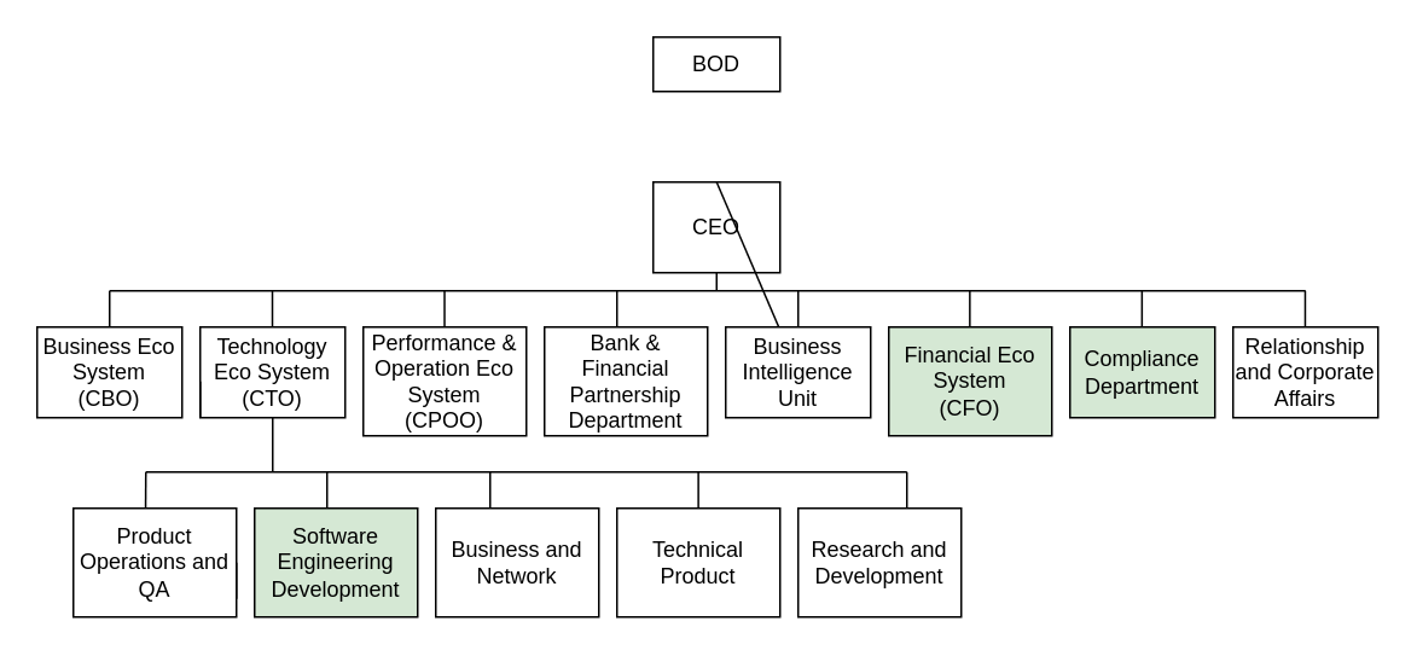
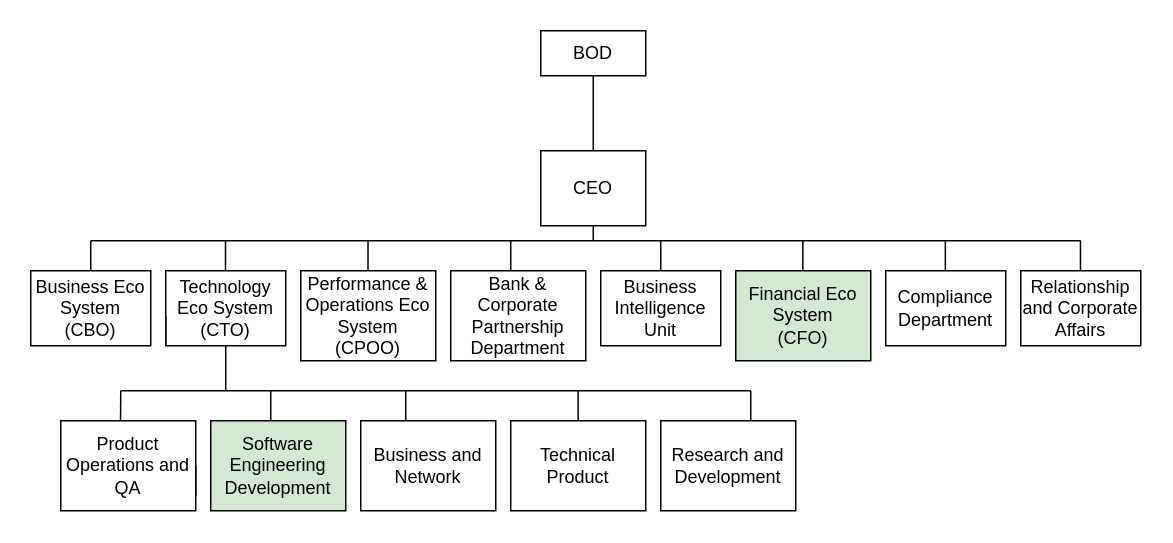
- <mxCell id="10" value="" style="endArrow=none;html=1;rounded=0;exitX=0.5;exitY=0;exitDx=0;exitDy=0;" edge="1" parent="1" source="3" target="4"><mxGeometry width="50" height="50" relative="1" as="geometry"><mxPoint x="70" y="50" as="sourcePoint" /><mxPoint x="120" y="0" as="targetPoint" /></mxGeometry></mxCell>
+ <mxCell id="10" value="" style="endArrow=none;html=1;rounded=0;exitX=0.5;exitY=0;exitDx=0;exitDy=0;entryX=0.5;entryY=1;entryDx=0;entryDy=0;" edge="1" parent="1" source="3" target="2"><mxGeometry width="50" height="50" relative="1" as="geometry"><mxPoint x="70" y="50" as="sourcePoint" /><mxPoint x="120" y="0" as="targetPoint" /></mxGeometry></mxCell>
- <mxCell id="5" value="Compliance&lt;div&gt;Department&lt;/div&gt;" style="rounded=0;whiteSpace=wrap;html=1;fillColor=#d5e8d4;" vertex="1" parent="1"><mxGeometry x="590" y="180" width="80" height="50" as="geometry" /></mxCell>
+ <mxCell id="5" value="Compliance&lt;div&gt;Department&lt;/div&gt;" style="rounded=0;whiteSpace=wrap;html=1;" vertex="1" parent="1"><mxGeometry x="590" y="180" width="80" height="50" as="geometry" /></mxCell>
- <mxCell id="7" value="Performance &amp;amp; Operation Eco System&lt;div&gt;(CPOO)&lt;/div&gt;" style="rounded=0;whiteSpace=wrap;html=1;" vertex="1" parent="1"><mxGeometry x="200" y="180" width="90" height="60" as="geometry" /></mxCell>
+ <mxCell id="7" value="Performance &amp;amp; Operations Eco System&lt;div&gt;(CPOO)&lt;/div&gt;" style="rounded=0;whiteSpace=wrap;html=1;" vertex="1" parent="1"><mxGeometry x="200" y="180" width="90" height="60" as="geometry" /></mxCell>
- <mxCell id="11" value="Bank &amp;amp; Financial Partnership Department" style="rounded=0;whiteSpace=wrap;html=1;" vertex="1" parent="1"><mxGeometry x="300" y="180" width="90" height="60" as="geometry" /></mxCell>
+ <mxCell id="11" value="Bank &amp;amp; Corporate Partnership Department" style="rounded=0;whiteSpace=wrap;html=1;" vertex="1" parent="1"><mxGeometry x="300" y="180" width="90" height="60" as="geometry" /></mxCell>
